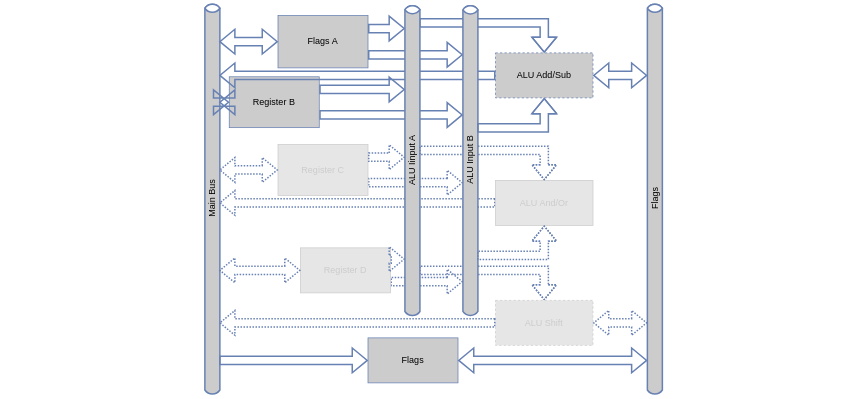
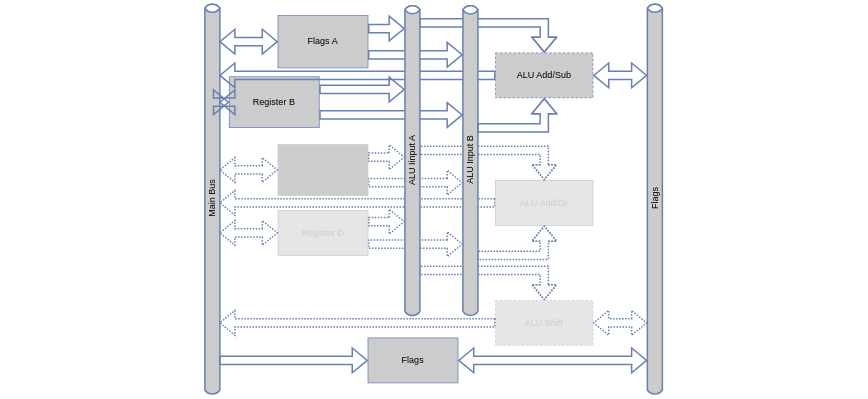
- <mxCell id="12" value="&lt;div&gt;Register C&lt;/div&gt;" style="rounded=0;whiteSpace=wrap;html=1;fontColor=#CCCCCC;strokeColor=#CCCCCC;fillColor=#E6E6E6;" vertex="1" parent="1"><mxGeometry x="370" y="192.19" width="120" height="67.81" as="geometry" /></mxCell>
+ <mxCell id="12" value="&lt;div&gt;Register C&lt;/div&gt;" style="rounded=0;whiteSpace=wrap;html=1;fontColor=#CCCCCC;strokeColor=#CCCCCC;fillColor=#cccccc;" vertex="1" parent="1"><mxGeometry x="370" y="192.19" width="120" height="67.81" as="geometry" /></mxCell>
- <mxCell id="10" value="&lt;div&gt;Register D&lt;br&gt;&lt;/div&gt;" style="rounded=0;whiteSpace=wrap;html=1;strokeColor=#CCCCCC;fontColor=#CCCCCC;fillColor=#E6E6E6;" vertex="1" parent="1"><mxGeometry x="400" y="330" width="120" height="60" as="geometry" /></mxCell>
+ <mxCell id="10" value="&lt;div&gt;Register D&lt;br&gt;&lt;/div&gt;" style="rounded=0;whiteSpace=wrap;html=1;strokeColor=#CCCCCC;fontColor=#CCCCCC;fillColor=#E6E6E6;" vertex="1" parent="1"><mxGeometry x="370" y="280" width="120" height="60" as="geometry" /></mxCell>
